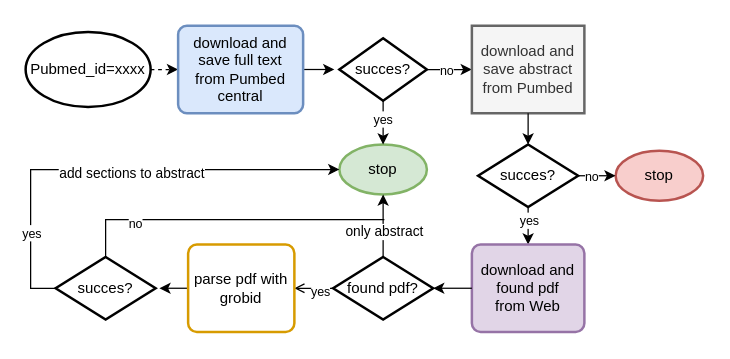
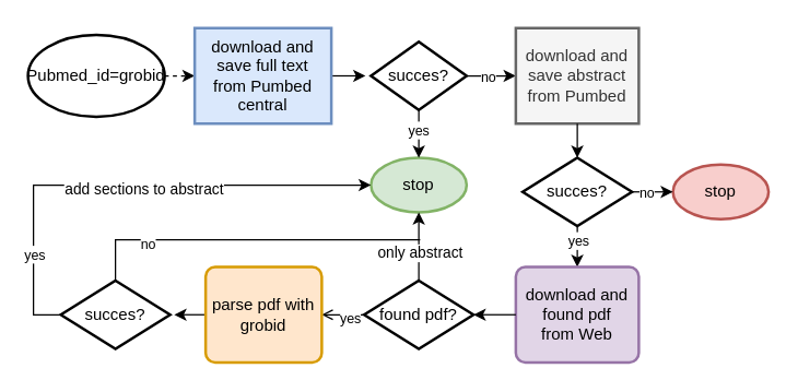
- <mxCell id="3" value="Pubmed_id=xxxx" style="strokeWidth=2;html=1;shape=mxgraph.flowchart.start_1;whiteSpace=wrap;" vertex="1" parent="1"><mxGeometry x="20" y="25" width="100" height="60" as="geometry" /></mxCell>
+ <mxCell id="3" value="Pubmed_id=grobid" style="strokeWidth=2;html=1;shape=mxgraph.flowchart.start_1;whiteSpace=wrap;" vertex="1" parent="1"><mxGeometry x="20" y="25" width="100" height="60" as="geometry" /></mxCell>
- <mxCell id="5" value="download and save full text&lt;div&gt;from Pumbed central&lt;/div&gt;" style="rounded=1;whiteSpace=wrap;html=1;absoluteArcSize=1;arcSize=14;strokeWidth=2;fillColor=#dae8fc;strokeColor=#6c8ebf;" vertex="1" parent="1"><mxGeometry x="142" y="20" width="100" height="70" as="geometry" /></mxCell>
+ <mxCell id="5" value="download and save full text&lt;div&gt;from Pumbed central&lt;/div&gt;" style="whiteSpace=wrap;html=1;absoluteArcSize=1;arcSize=14;strokeWidth=2;fillColor=#dae8fc;strokeColor=#6c8ebf;rounded=0;" vertex="1" parent="1"><mxGeometry x="142" y="20" width="100" height="70" as="geometry" /></mxCell>
- <mxCell id="25" value="parse pdf with grobid" style="rounded=1;whiteSpace=wrap;html=1;absoluteArcSize=1;arcSize=14;strokeWidth=2;fillColor=#ffffff;strokeColor=#d79b00;" vertex="1" parent="1"><mxGeometry x="150" y="195" width="85" height="70" as="geometry" /></mxCell>
+ <mxCell id="25" value="parse pdf with grobid" style="rounded=1;whiteSpace=wrap;html=1;absoluteArcSize=1;arcSize=14;strokeWidth=2;fillColor=#ffe6cc;strokeColor=#d79b00;" vertex="1" parent="1"><mxGeometry x="150" y="195" width="85" height="70" as="geometry" /></mxCell>
